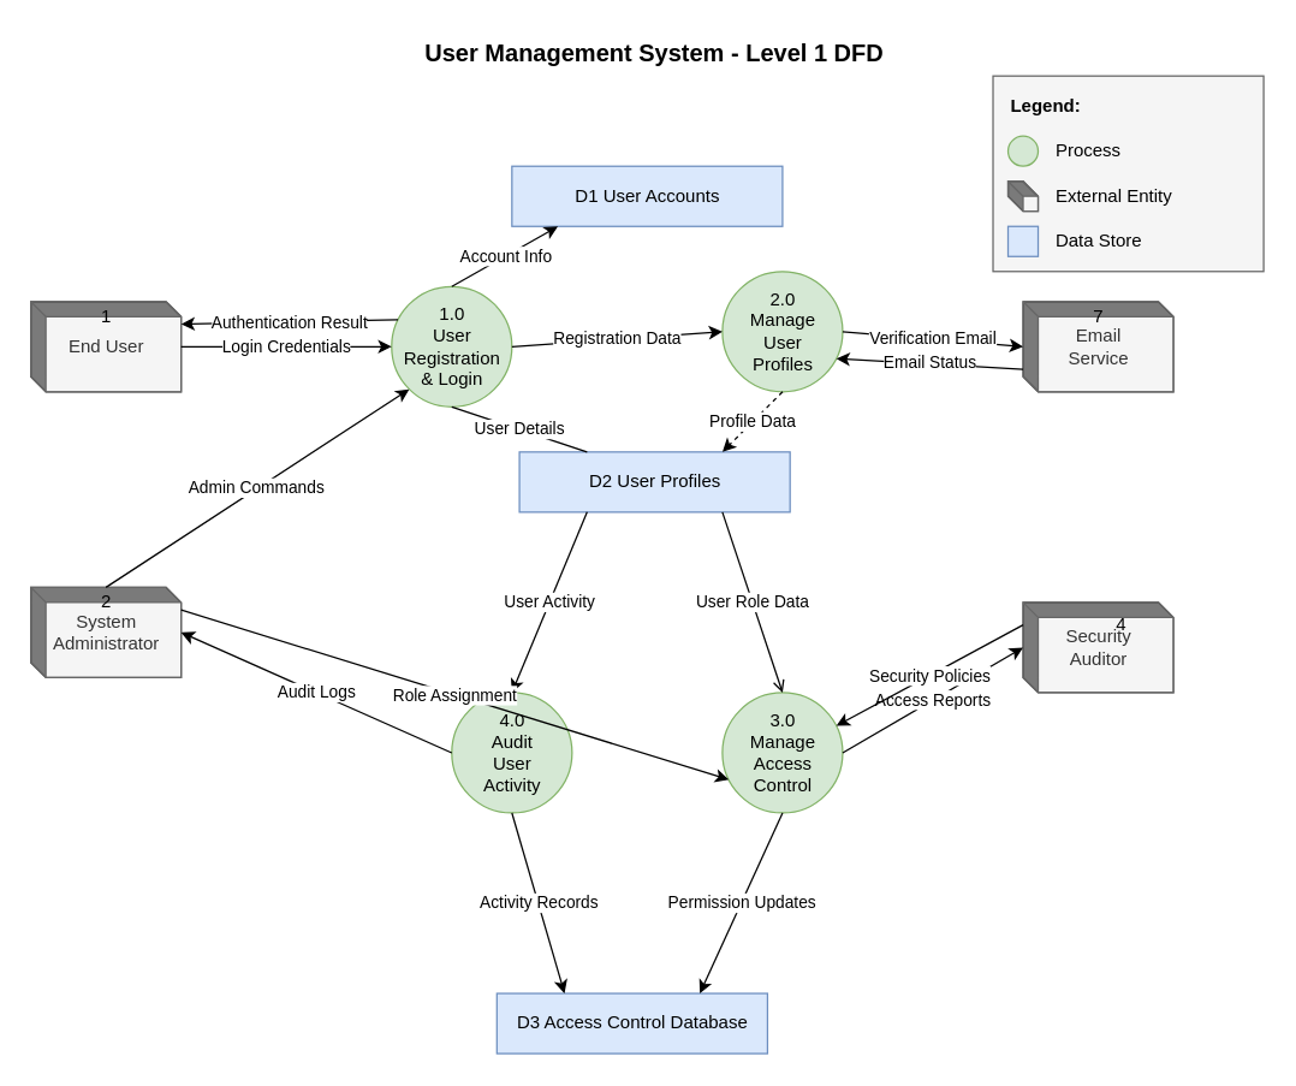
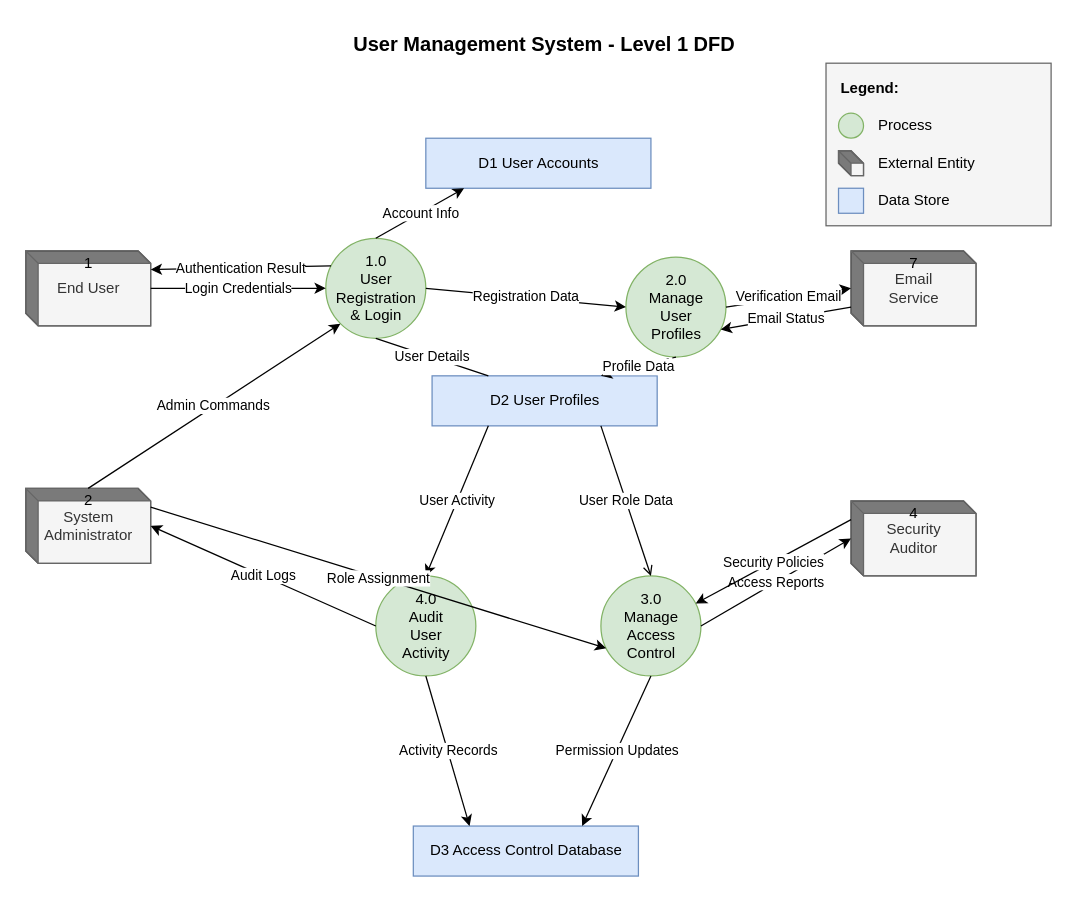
- <mxCell id="12" value="2.0&#10;Manage&#10;User&#10;Profiles" style="shape=ellipse;html=1;dashed=0;whitespace=wrap;aspect=fixed;perimeter=ellipsePerimeter;fillColor=#d5e8d4;strokeColor=#82b366;" vertex="1" parent="1"><mxGeometry x="480" y="180" width="80" height="80" as="geometry" /></mxCell>
+ <mxCell id="12" value="2.0&#10;Manage&#10;User&#10;Profiles" style="shape=ellipse;html=1;dashed=0;whitespace=wrap;aspect=fixed;perimeter=ellipsePerimeter;fillColor=#d5e8d4;strokeColor=#82b366;" vertex="1" parent="1"><mxGeometry x="500" y="205" width="80" height="80" as="geometry" /></mxCell>
- <mxCell id="10" value="4" style="text;html=1;align=center;verticalAlign=middle;resizable=0;points=[];autosize=1;strokeColor=none;fillColor=none;" vertex="1" parent="9"><mxGeometry x="55" y="5" width="20" height="20" as="geometry" /></mxCell>
+ <mxCell id="10" value="4" style="text;html=1;align=center;verticalAlign=middle;resizable=0;points=[];autosize=1;strokeColor=none;fillColor=none;" vertex="1" parent="9"><mxGeometry x="40" width="20" height="20" as="geometry" /></mxCell>
